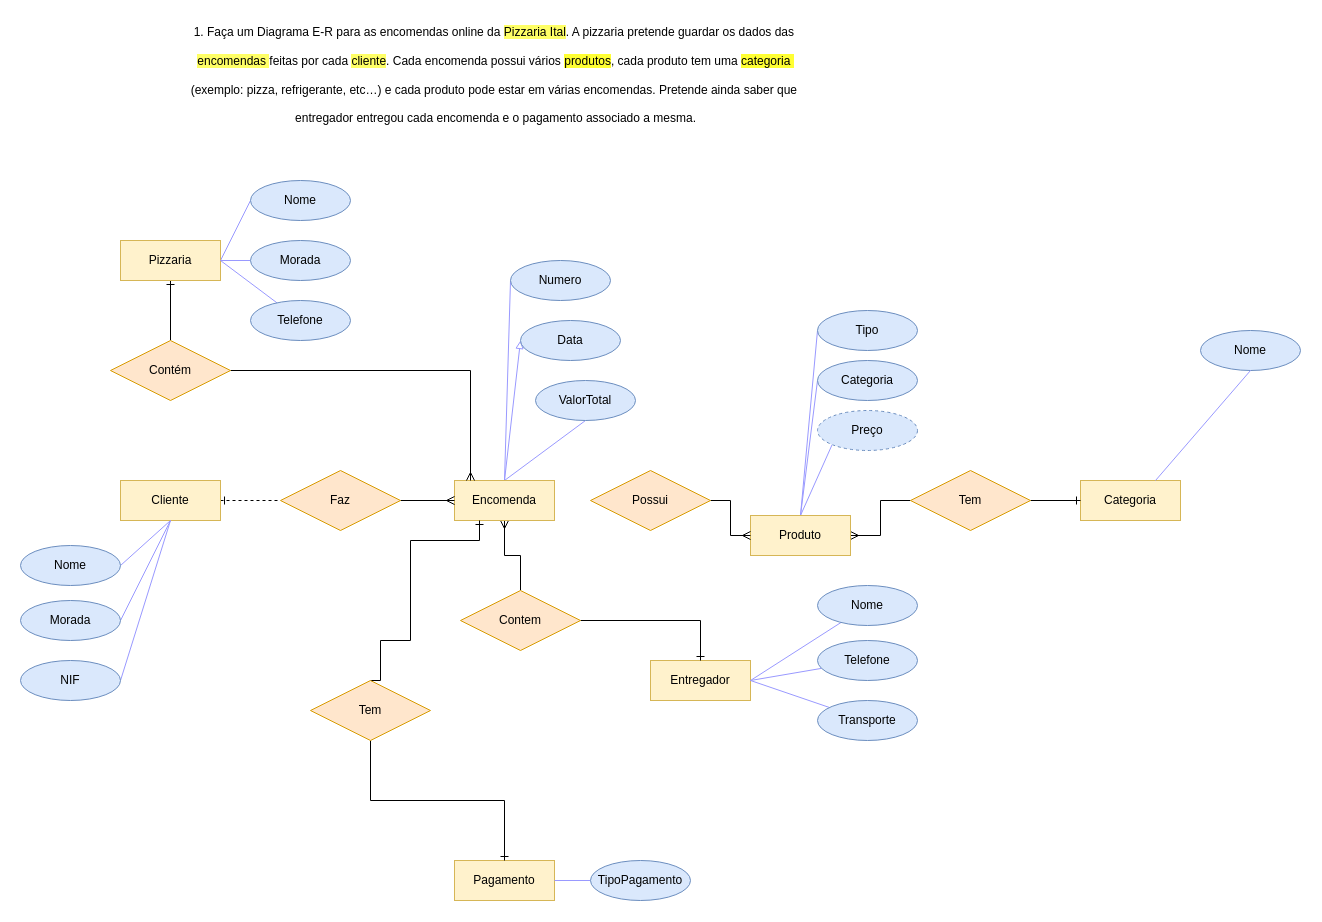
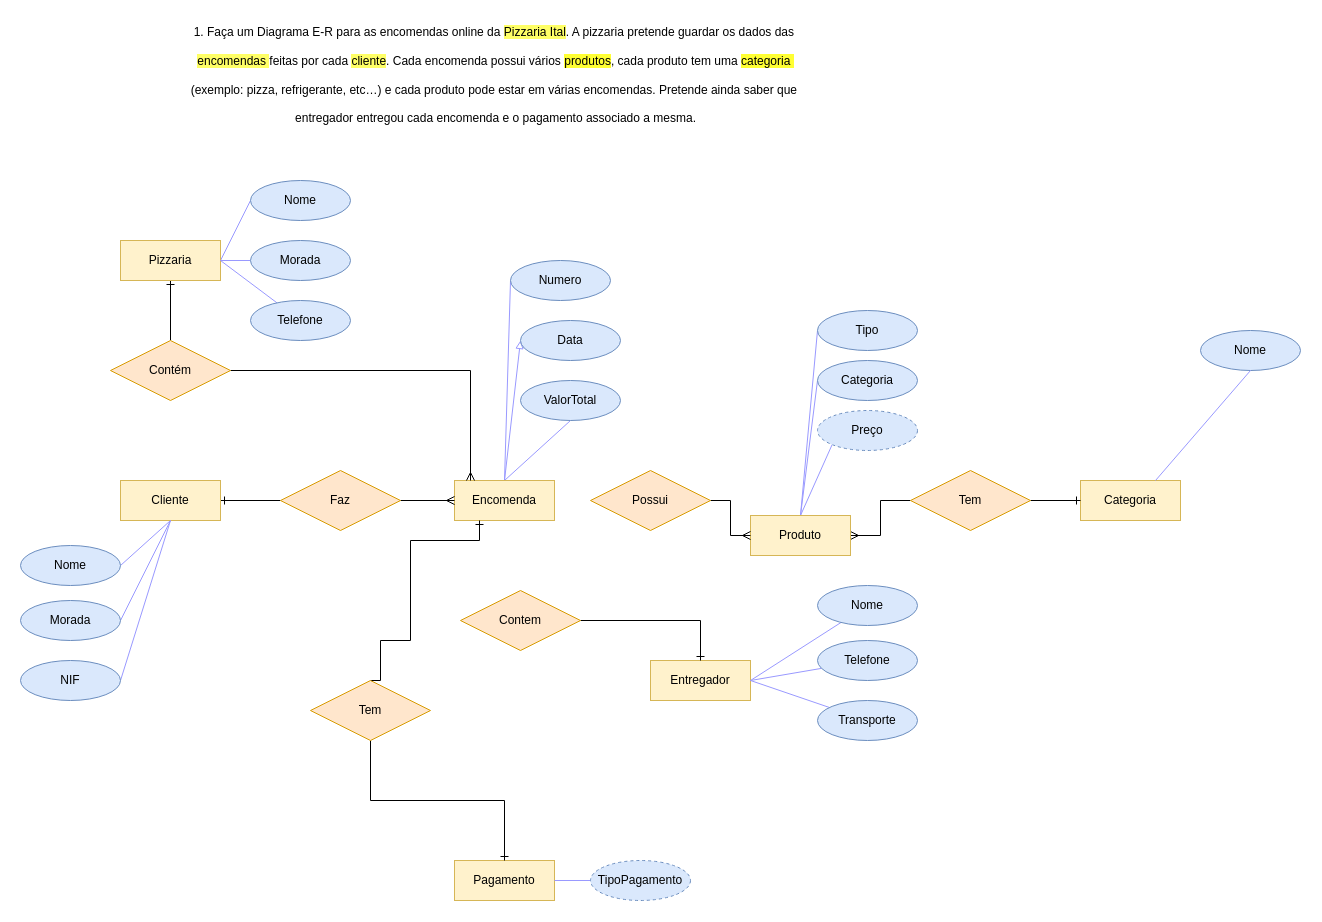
- <mxCell id="39" value="ValorTotal" style="ellipse;whiteSpace=wrap;html=1;align=center;fillColor=#dae8fc;strokeColor=#6c8ebf;" vertex="1" parent="1"><mxGeometry x="535" y="380" width="100" height="40" as="geometry" /></mxCell>
+ <mxCell id="39" value="ValorTotal" style="ellipse;whiteSpace=wrap;html=1;align=center;fillColor=#dae8fc;strokeColor=#6c8ebf;" vertex="1" parent="1"><mxGeometry x="520" y="380" width="100" height="40" as="geometry" /></mxCell>
- <mxCell id="3" style="edgeStyle=orthogonalEdgeStyle;rounded=0;orthogonalLoop=1;jettySize=auto;html=1;entryX=0;entryY=0.5;entryDx=0;entryDy=0;endArrow=none;endFill=0;startArrow=ERone;startFill=0;strokeColor=#000000;dashed=1;" edge="1" parent="1" source="4" target="16"><mxGeometry relative="1" as="geometry" /></mxCell>
+ <mxCell id="3" style="edgeStyle=orthogonalEdgeStyle;rounded=0;orthogonalLoop=1;jettySize=auto;html=1;entryX=0;entryY=0.5;entryDx=0;entryDy=0;endArrow=none;endFill=0;startArrow=ERone;startFill=0;strokeColor=#000000;" edge="1" parent="1" source="4" target="16"><mxGeometry relative="1" as="geometry" /></mxCell>
- <mxCell id="5" style="edgeStyle=orthogonalEdgeStyle;rounded=0;orthogonalLoop=1;jettySize=auto;html=1;entryX=0.5;entryY=0;entryDx=0;entryDy=0;endArrow=none;endFill=0;startArrow=ERmany;startFill=0;" edge="1" parent="1" source="9" target="23"><mxGeometry relative="1" as="geometry" /></mxCell>
- <mxCell id="55" value="TipoPagamento" style="ellipse;whiteSpace=wrap;html=1;align=center;fillColor=#dae8fc;strokeColor=#6c8ebf;" vertex="1" parent="1"><mxGeometry x="590" y="860" width="100" height="40" as="geometry" /></mxCell>
+ <mxCell id="55" value="TipoPagamento" style="ellipse;whiteSpace=wrap;html=1;align=center;fillColor=#dae8fc;strokeColor=#6c8ebf;dashed=1;" vertex="1" parent="1"><mxGeometry x="590" y="860" width="100" height="40" as="geometry" /></mxCell>
